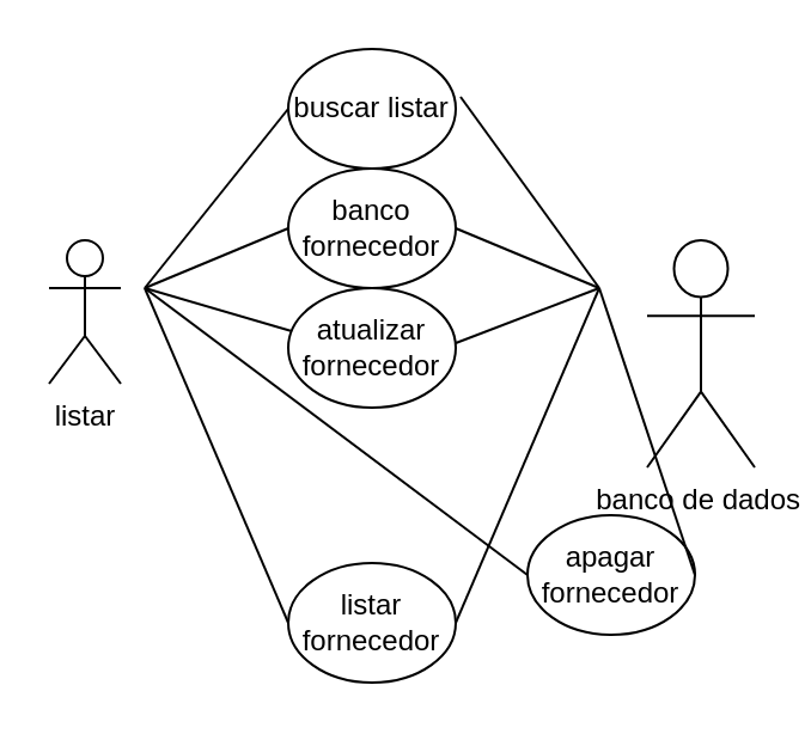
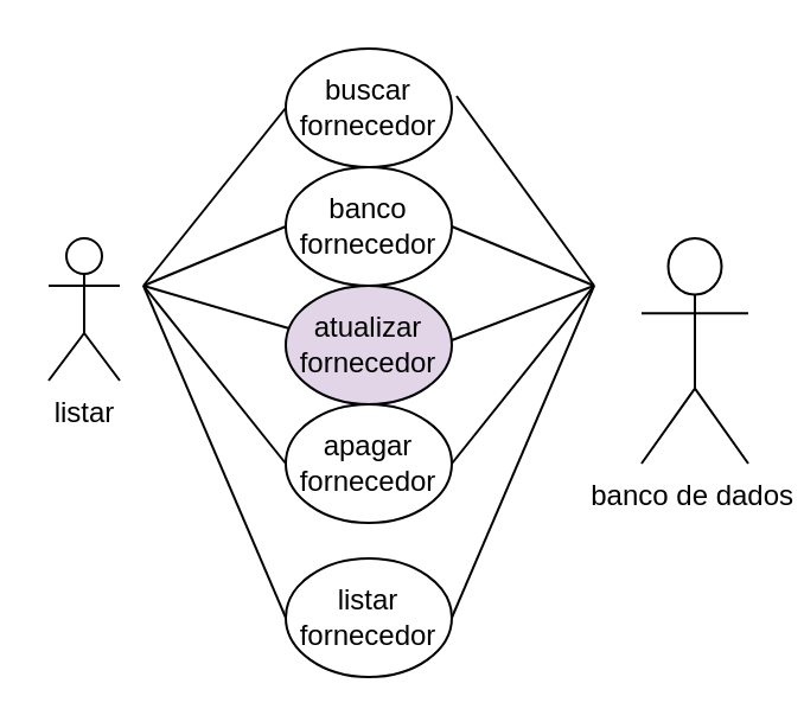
- <mxCell id="7" value="buscar listar" style="ellipse;whiteSpace=wrap;html=1;" vertex="1" parent="1"><mxGeometry x="120" y="20" width="70" height="50" as="geometry" /></mxCell>
+ <mxCell id="7" value="buscar fornecedor" style="ellipse;whiteSpace=wrap;html=1;" vertex="1" parent="1"><mxGeometry x="120" y="20" width="70" height="50" as="geometry" /></mxCell>
- <mxCell id="4" value="atualizar fornecedor" style="ellipse;whiteSpace=wrap;html=1;" vertex="1" parent="1"><mxGeometry x="120" y="120" width="70" height="50" as="geometry" /></mxCell>
+ <mxCell id="4" value="atualizar fornecedor" style="ellipse;whiteSpace=wrap;html=1;fillColor=#e1d5e7;" vertex="1" parent="1"><mxGeometry x="120" y="120" width="70" height="50" as="geometry" /></mxCell>
- <mxCell id="5" value="apagar fornecedor" style="ellipse;whiteSpace=wrap;html=1;" vertex="1" parent="1"><mxGeometry x="220" y="215" width="70" height="50" as="geometry" /></mxCell>
+ <mxCell id="5" value="apagar fornecedor" style="ellipse;whiteSpace=wrap;html=1;" vertex="1" parent="1"><mxGeometry x="120" y="170" width="70" height="50" as="geometry" /></mxCell>
